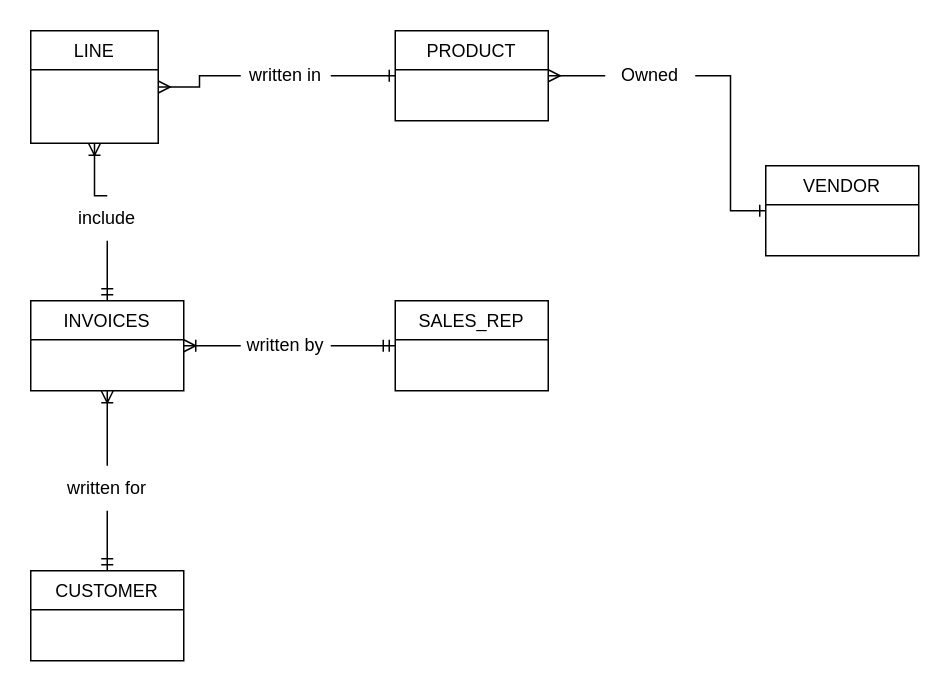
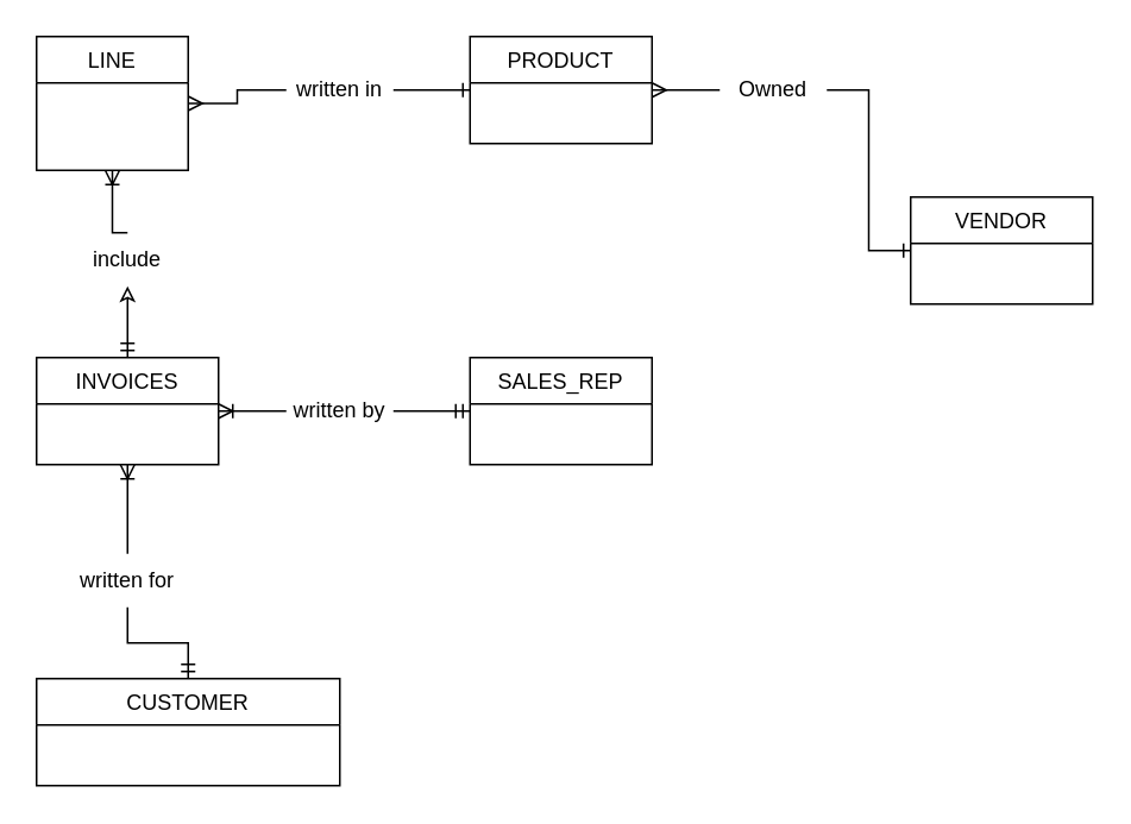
- <mxCell id="16" value="" style="edgeStyle=orthogonalEdgeStyle;rounded=0;orthogonalLoop=1;jettySize=auto;html=1;entryX=0.5;entryY=1;entryDx=0;entryDy=0;startArrow=ERmandOne;startFill=0;endArrow=none;endFill=0;" edge="1" parent="1" target="15" source="4"><mxGeometry relative="1" as="geometry"><mxPoint x="71" y="200" as="sourcePoint" /><mxPoint x="71" y="80" as="targetPoint" /></mxGeometry></mxCell>
+ <mxCell id="16" value="" style="edgeStyle=orthogonalEdgeStyle;rounded=0;orthogonalLoop=1;jettySize=auto;html=1;entryX=0.5;entryY=1;entryDx=0;entryDy=0;startArrow=ERmandOne;startFill=0;endArrow=classic;endFill=0;" edge="1" parent="1" target="15" source="4"><mxGeometry relative="1" as="geometry"><mxPoint x="71" y="200" as="sourcePoint" /><mxPoint x="71" y="80" as="targetPoint" /></mxGeometry></mxCell>
- <mxCell id="6" value="CUSTOMER" style="swimlane;fontStyle=0;align=center;verticalAlign=top;childLayout=stackLayout;horizontal=1;startSize=26;horizontalStack=0;resizeParent=1;resizeLast=0;collapsible=1;marginBottom=0;rounded=0;shadow=0;strokeWidth=1;" vertex="1" parent="1"><mxGeometry x="20" y="380" width="102" height="60" as="geometry"><mxRectangle x="550" y="140" width="160" height="26" as="alternateBounds" /></mxGeometry></mxCell>
+ <mxCell id="6" value="CUSTOMER" style="swimlane;fontStyle=0;align=center;verticalAlign=top;childLayout=stackLayout;horizontal=1;startSize=26;horizontalStack=0;resizeParent=1;resizeLast=0;collapsible=1;marginBottom=0;rounded=0;shadow=0;strokeWidth=1;" vertex="1" parent="1"><mxGeometry x="20" y="380" width="170" height="60" as="geometry"><mxRectangle x="550" y="140" width="160" height="26" as="alternateBounds" /></mxGeometry></mxCell>
